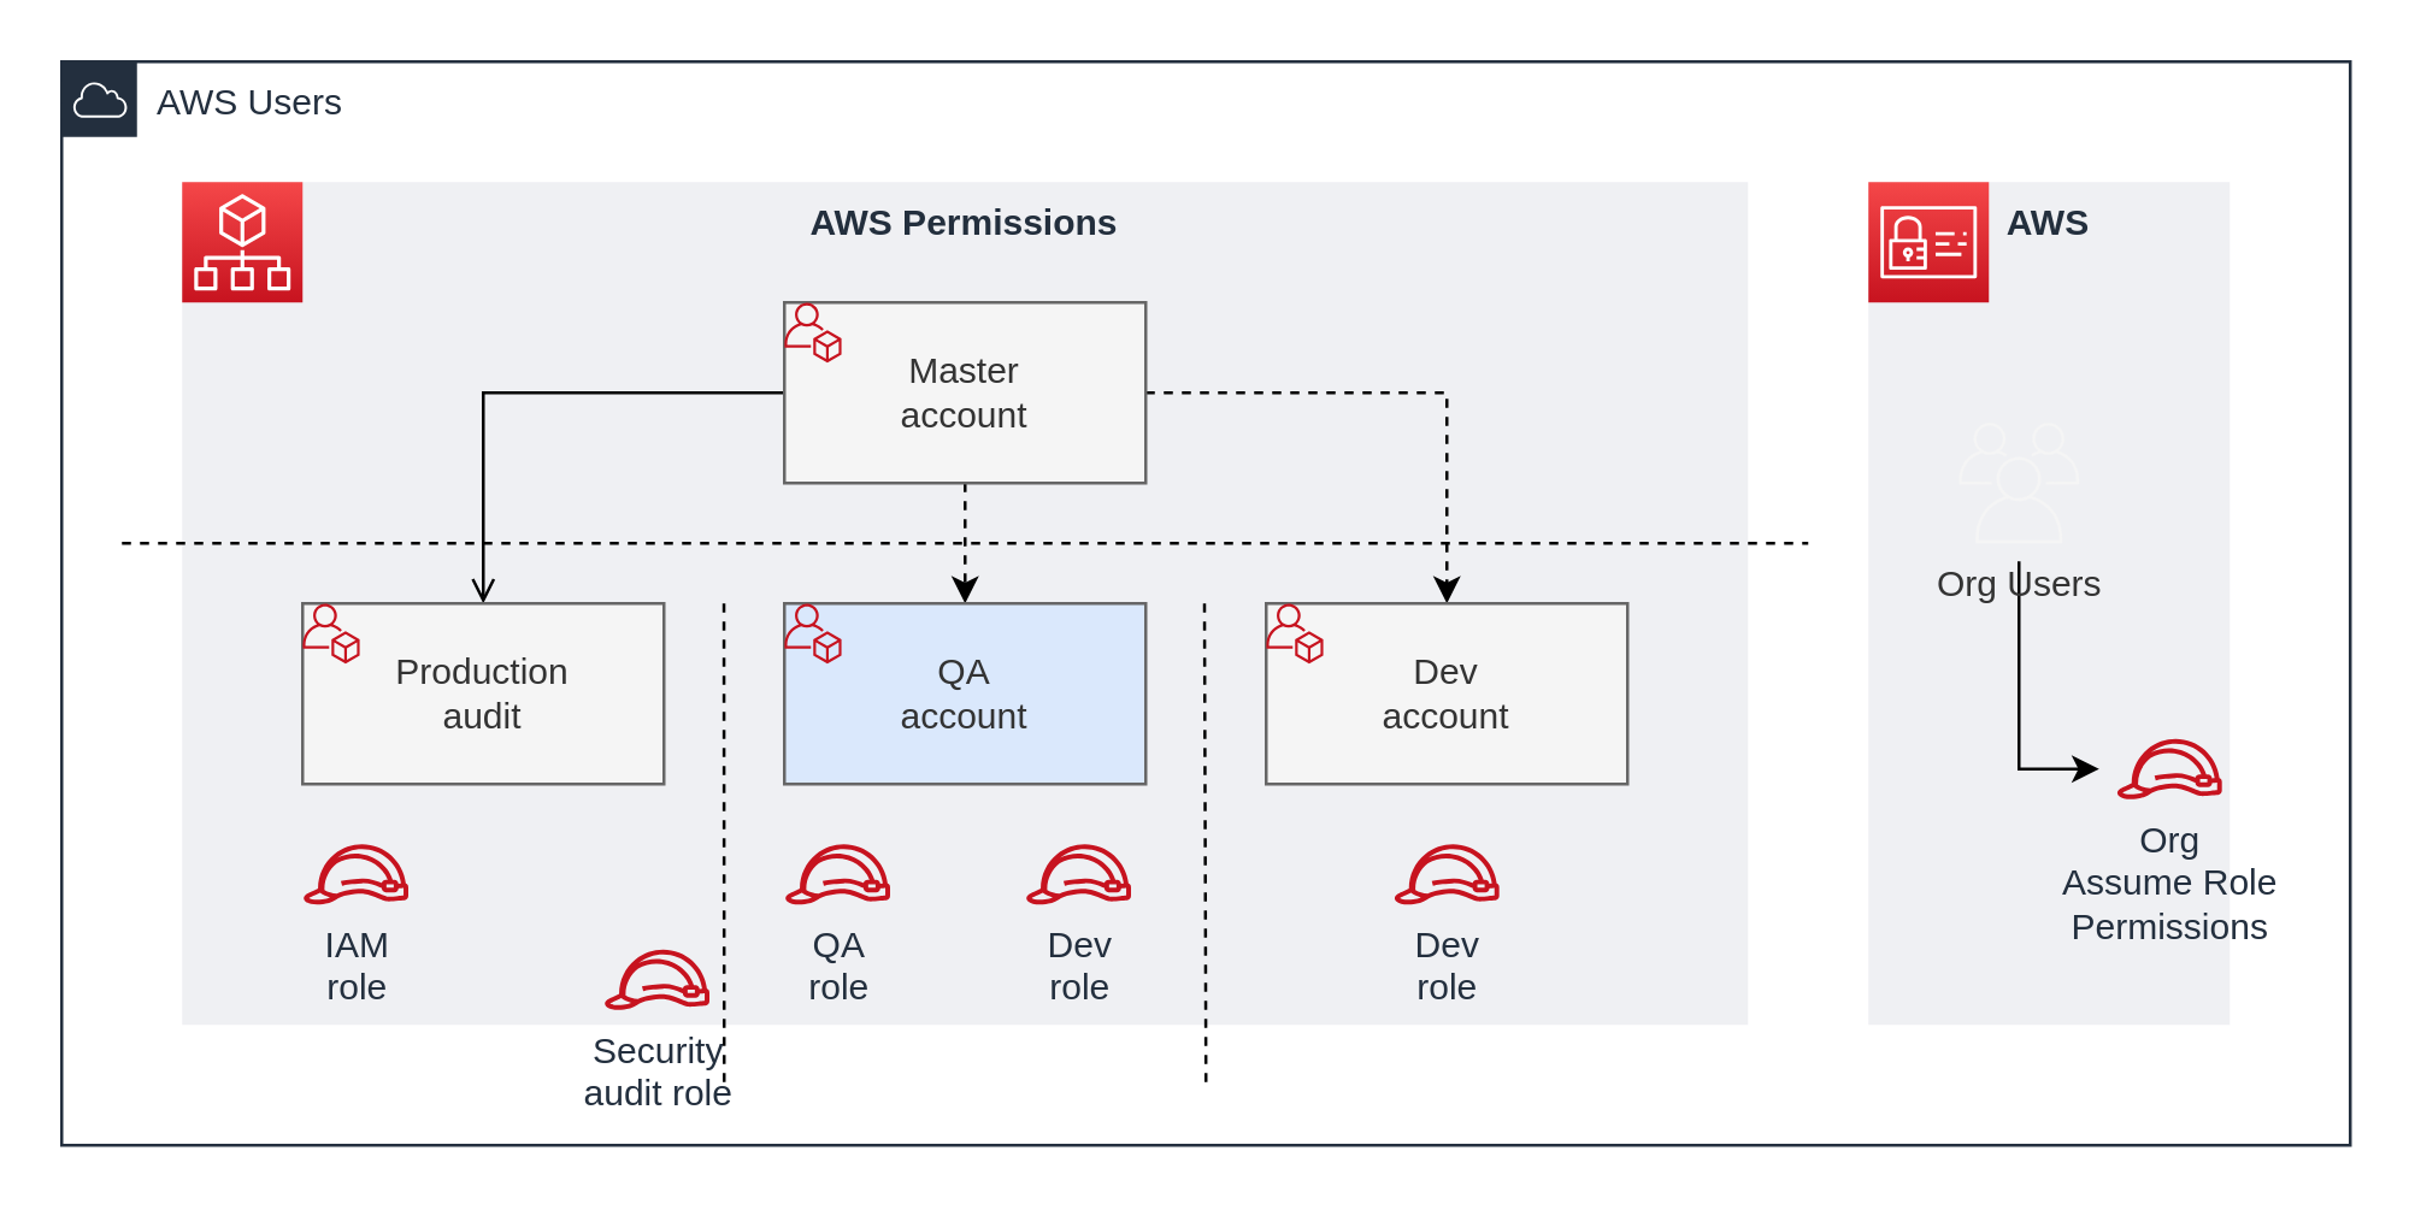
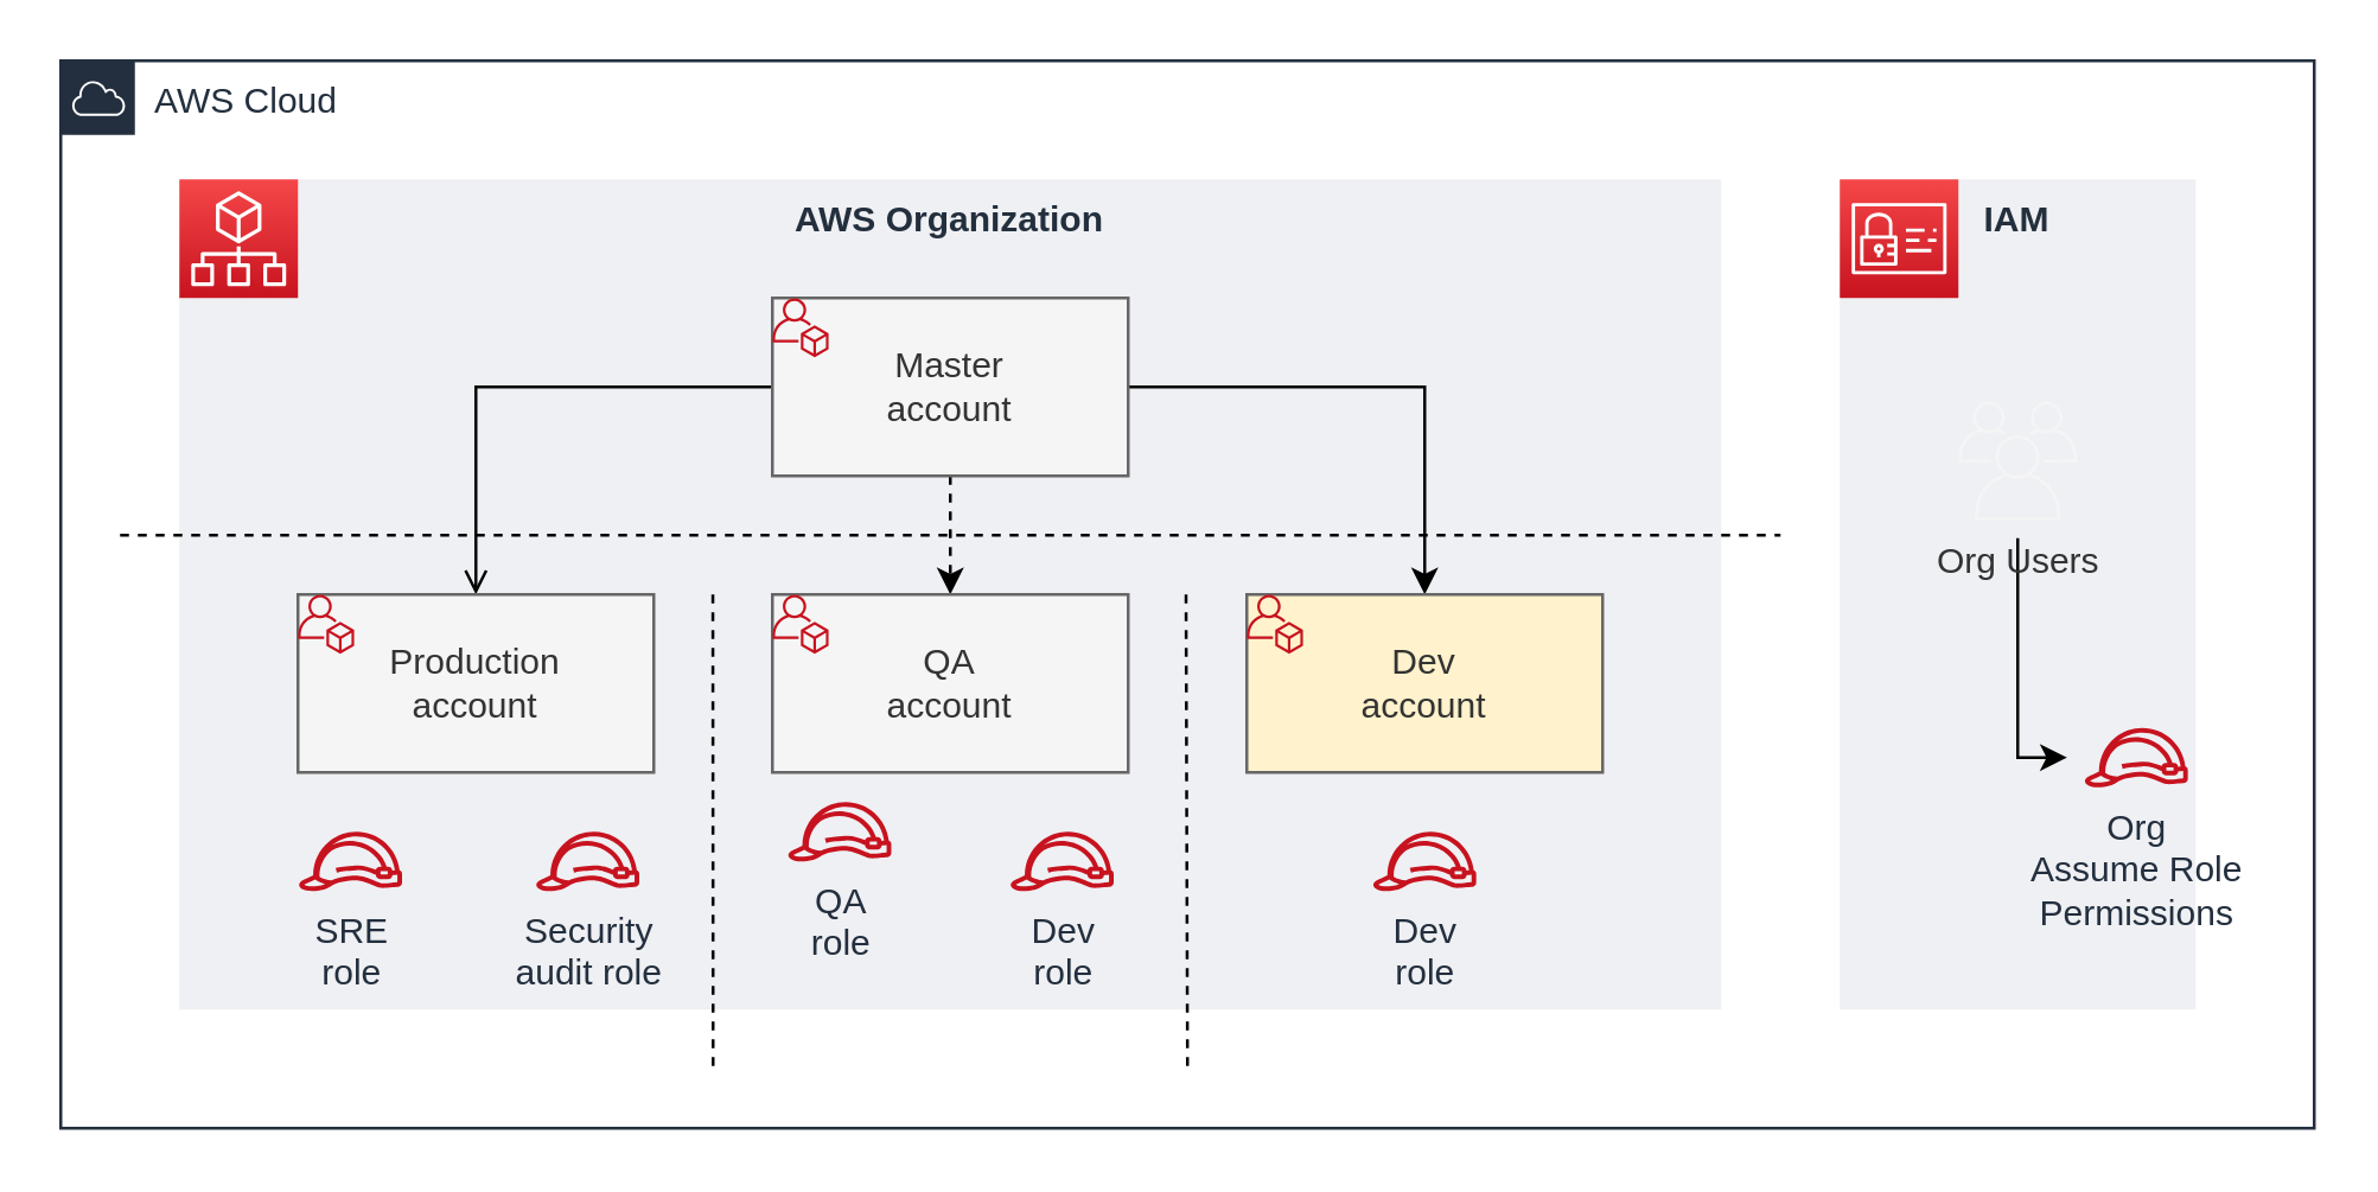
- <mxCell id="2" value="AWS Users" style="points=[[0,0],[0.25,0],[0.5,0],[0.75,0],[1,0],[1,0.25],[1,0.5],[1,0.75],[1,1],[0.75,1],[0.5,1],[0.25,1],[0,1],[0,0.75],[0,0.5],[0,0.25]];outlineConnect=0;gradientColor=none;html=1;whiteSpace=wrap;fontSize=12;fontStyle=0;shape=mxgraph.aws4.group;grIcon=mxgraph.aws4.group_aws_cloud;strokeColor=#232F3E;fillColor=none;verticalAlign=top;align=left;spacingLeft=30;fontColor=#232F3E;dashed=0;" parent="1" vertex="1"><mxGeometry x="20" y="20" width="760" height="360" as="geometry" /></mxCell>
+ <mxCell id="2" value="AWS Cloud" style="points=[[0,0],[0.25,0],[0.5,0],[0.75,0],[1,0],[1,0.25],[1,0.5],[1,0.75],[1,1],[0.75,1],[0.5,1],[0.25,1],[0,1],[0,0.75],[0,0.5],[0,0.25]];outlineConnect=0;gradientColor=none;html=1;whiteSpace=wrap;fontSize=12;fontStyle=0;shape=mxgraph.aws4.group;grIcon=mxgraph.aws4.group_aws_cloud;strokeColor=#232F3E;fillColor=none;verticalAlign=top;align=left;spacingLeft=30;fontColor=#232F3E;dashed=0;" parent="1" vertex="1"><mxGeometry x="20" y="20" width="760" height="360" as="geometry" /></mxCell>
- <mxCell id="4" value="AWS Permissions" style="fillColor=#EFF0F3;strokeColor=none;dashed=0;verticalAlign=top;fontStyle=1;fontColor=#232F3D;" parent="1" vertex="1"><mxGeometry x="60" y="60" width="520" height="280" as="geometry" /></mxCell>
+ <mxCell id="4" value="AWS Organization" style="fillColor=#EFF0F3;strokeColor=none;dashed=0;verticalAlign=top;fontStyle=1;fontColor=#232F3D;" parent="1" vertex="1"><mxGeometry x="60" y="60" width="520" height="280" as="geometry" /></mxCell>
- <mxCell id="3" value="AWS" style="fillColor=#EFF0F3;strokeColor=none;dashed=0;verticalAlign=top;fontStyle=1;fontColor=#232F3D;" parent="1" vertex="1"><mxGeometry x="620" y="60" width="120" height="280" as="geometry" /></mxCell>
+ <mxCell id="3" value="IAM" style="fillColor=#EFF0F3;strokeColor=none;dashed=0;verticalAlign=top;fontStyle=1;fontColor=#232F3D;" parent="1" vertex="1"><mxGeometry x="620" y="60" width="120" height="280" as="geometry" /></mxCell>
- <mxCell id="7" style="edgeStyle=orthogonalEdgeStyle;rounded=0;orthogonalLoop=1;jettySize=auto;html=1;entryX=0.5;entryY=0;entryDx=0;entryDy=0;dashed=1;" parent="1" source="8" target="11" edge="1"><mxGeometry relative="1" as="geometry" /></mxCell>
+ <mxCell id="7" style="edgeStyle=orthogonalEdgeStyle;rounded=0;orthogonalLoop=1;jettySize=auto;html=1;entryX=0.5;entryY=0;entryDx=0;entryDy=0;" parent="1" source="8" target="11" edge="1"><mxGeometry relative="1" as="geometry" /></mxCell>
- <mxCell id="21" value="Org Users" style="outlineConnect=0;fontColor=#333333;strokeColor=#666666;fillColor=#f5f5f5;dashed=0;verticalLabelPosition=bottom;verticalAlign=top;align=center;html=1;fontSize=12;fontStyle=0;aspect=fixed;shape=mxgraph.aws4.illustration_users;pointerEvents=1" parent="1" vertex="1"><mxGeometry x="650" y="140" width="40" height="40" as="geometry" /></mxCell>
+ <mxCell id="21" value="Org Users" style="outlineConnect=0;fontColor=#333333;strokeColor=#666666;fillColor=#f5f5f5;dashed=0;verticalLabelPosition=bottom;verticalAlign=top;align=center;html=1;fontSize=12;fontStyle=0;aspect=fixed;shape=mxgraph.aws4.illustration_users;pointerEvents=1" parent="1" vertex="1"><mxGeometry x="660" y="135" width="40" height="40" as="geometry" /></mxCell>
- <mxCell id="9" value="Production&lt;br&gt;audit" style="rounded=0;whiteSpace=wrap;html=1;fillColor=#f5f5f5;strokeColor=#666666;fontColor=#333333;" parent="1" vertex="1"><mxGeometry x="100" y="200" width="120" height="60" as="geometry" /></mxCell>
+ <mxCell id="9" value="Production&lt;br&gt;account" style="rounded=0;whiteSpace=wrap;html=1;fillColor=#f5f5f5;strokeColor=#666666;fontColor=#333333;" parent="1" vertex="1"><mxGeometry x="100" y="200" width="120" height="60" as="geometry" /></mxCell>
- <mxCell id="10" value="QA&lt;br&gt;account" style="rounded=0;whiteSpace=wrap;html=1;fillColor=#dae8fc;strokeColor=#666666;fontColor=#333333;" parent="1" vertex="1"><mxGeometry x="260" y="200" width="120" height="60" as="geometry" /></mxCell>
+ <mxCell id="10" value="QA&lt;br&gt;account" style="rounded=0;whiteSpace=wrap;html=1;fillColor=#f5f5f5;strokeColor=#666666;fontColor=#333333;" parent="1" vertex="1"><mxGeometry x="260" y="200" width="120" height="60" as="geometry" /></mxCell>
- <mxCell id="11" value="Dev&lt;br&gt;account" style="rounded=0;whiteSpace=wrap;html=1;fillColor=#f5f5f5;strokeColor=#666666;fontColor=#333333;" parent="1" vertex="1"><mxGeometry x="420" y="200" width="120" height="60" as="geometry" /></mxCell>
+ <mxCell id="11" value="Dev&lt;br&gt;account" style="rounded=0;whiteSpace=wrap;html=1;fillColor=#fff2cc;strokeColor=#666666;fontColor=#333333;" parent="1" vertex="1"><mxGeometry x="420" y="200" width="120" height="60" as="geometry" /></mxCell>
- <mxCell id="23" value="QA&lt;br&gt;role" style="outlineConnect=0;fontColor=#232F3E;gradientColor=none;fillColor=#C7131F;strokeColor=none;dashed=0;verticalLabelPosition=bottom;verticalAlign=top;align=center;html=1;fontSize=12;fontStyle=0;aspect=fixed;pointerEvents=1;shape=mxgraph.aws4.role;" parent="1" vertex="1"><mxGeometry x="260" y="280" width="35.45" height="20" as="geometry" /></mxCell>
+ <mxCell id="23" value="QA&lt;br&gt;role" style="outlineConnect=0;fontColor=#232F3E;gradientColor=none;fillColor=#C7131F;strokeColor=none;dashed=0;verticalLabelPosition=bottom;verticalAlign=top;align=center;html=1;fontSize=12;fontStyle=0;aspect=fixed;pointerEvents=1;shape=mxgraph.aws4.role;" parent="1" vertex="1"><mxGeometry x="265" y="270" width="35.45" height="20" as="geometry" /></mxCell>
- <mxCell id="24" value="IAM&lt;br&gt;role" style="outlineConnect=0;fontColor=#232F3E;gradientColor=none;fillColor=#C7131F;strokeColor=none;dashed=0;verticalLabelPosition=bottom;verticalAlign=top;align=center;html=1;fontSize=12;fontStyle=0;aspect=fixed;pointerEvents=1;shape=mxgraph.aws4.role;" parent="1" vertex="1"><mxGeometry x="100" y="280" width="35.45" height="20" as="geometry" /></mxCell>
+ <mxCell id="24" value="SRE&lt;br&gt;role" style="outlineConnect=0;fontColor=#232F3E;gradientColor=none;fillColor=#C7131F;strokeColor=none;dashed=0;verticalLabelPosition=bottom;verticalAlign=top;align=center;html=1;fontSize=12;fontStyle=0;aspect=fixed;pointerEvents=1;shape=mxgraph.aws4.role;" parent="1" vertex="1"><mxGeometry x="100" y="280" width="35.45" height="20" as="geometry" /></mxCell>
- <mxCell id="25" value="Security&lt;br&gt;audit&amp;nbsp;role" style="outlineConnect=0;fontColor=#232F3E;gradientColor=none;fillColor=#C7131F;strokeColor=none;dashed=0;verticalLabelPosition=bottom;verticalAlign=top;align=center;html=1;fontSize=12;fontStyle=0;aspect=fixed;pointerEvents=1;shape=mxgraph.aws4.role;" parent="1" vertex="1"><mxGeometry x="200" y="315" width="35.45" height="20" as="geometry" /></mxCell>
+ <mxCell id="25" value="Security&lt;br&gt;audit&amp;nbsp;role" style="outlineConnect=0;fontColor=#232F3E;gradientColor=none;fillColor=#C7131F;strokeColor=none;dashed=0;verticalLabelPosition=bottom;verticalAlign=top;align=center;html=1;fontSize=12;fontStyle=0;aspect=fixed;pointerEvents=1;shape=mxgraph.aws4.role;" parent="1" vertex="1"><mxGeometry x="180" y="280" width="35.45" height="20" as="geometry" /></mxCell>
